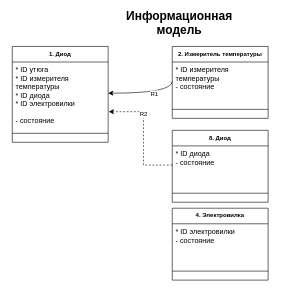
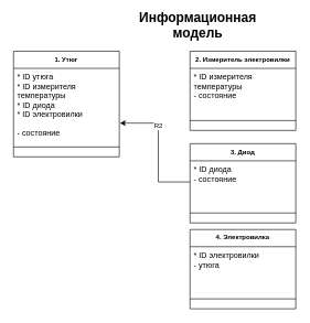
- <mxCell id="6" value="1. Диод" style="swimlane;fontStyle=1;align=center;verticalAlign=top;childLayout=stackLayout;horizontal=1;startSize=26;horizontalStack=0;resizeParent=1;resizeParentMax=0;resizeLast=0;collapsible=1;marginBottom=0;strokeWidth=1;fontSize=10;" parent="1" vertex="1"><mxGeometry x="20" y="70" width="160" height="160" as="geometry" /></mxCell>
+ <mxCell id="6" value="1. Утюг" style="swimlane;fontStyle=1;align=center;verticalAlign=top;childLayout=stackLayout;horizontal=1;startSize=26;horizontalStack=0;resizeParent=1;resizeParentMax=0;resizeLast=0;collapsible=1;marginBottom=0;strokeWidth=1;fontSize=10;" parent="1" vertex="1"><mxGeometry x="20" y="70" width="160" height="160" as="geometry" /></mxCell>
- <mxCell id="9" value="2. Измеритель температуры" style="swimlane;fontStyle=1;align=center;verticalAlign=top;childLayout=stackLayout;horizontal=1;startSize=26;horizontalStack=0;resizeParent=1;resizeParentMax=0;resizeLast=0;collapsible=1;marginBottom=0;strokeWidth=1;fontSize=10;" parent="1" vertex="1"><mxGeometry x="287" y="70" width="160" height="120" as="geometry" /></mxCell>
+ <mxCell id="9" value="2. Измеритель электровилки" style="swimlane;fontStyle=1;align=center;verticalAlign=top;childLayout=stackLayout;horizontal=1;startSize=26;horizontalStack=0;resizeParent=1;resizeParentMax=0;resizeLast=0;collapsible=1;marginBottom=0;strokeWidth=1;fontSize=10;" parent="1" vertex="1"><mxGeometry x="287" y="70" width="160" height="120" as="geometry" /></mxCell>
- <mxCell id="2" style="edgeStyle=orthogonalEdgeStyle;curved=1;rounded=0;orthogonalLoop=1;jettySize=auto;html=1;exitX=0;exitY=0.5;exitDx=0;exitDy=0;entryX=1;entryY=0.5;entryDx=0;entryDy=0;fontSize=10;" parent="1" source="10" target="7" edge="1"><mxGeometry relative="1" as="geometry"><Array as="points"><mxPoint x="287" y="148" /></Array></mxGeometry></mxCell>
- <mxCell id="3" value="R1" style="edgeLabel;html=1;align=center;verticalAlign=middle;resizable=0;points=[];fontSize=10;" parent="2" vertex="1" connectable="0"><mxGeometry x="-0.204" relative="1" as="geometry"><mxPoint as="offset" /></mxGeometry></mxCell>
- <mxCell id="12" value="8. Диод" style="swimlane;fontStyle=1;align=center;verticalAlign=top;childLayout=stackLayout;horizontal=1;startSize=26;horizontalStack=0;resizeParent=1;resizeParentMax=0;resizeLast=0;collapsible=1;marginBottom=0;strokeWidth=1;fontSize=10;" parent="1" vertex="1"><mxGeometry x="287" y="210" width="160" height="120" as="geometry" /></mxCell>
+ <mxCell id="12" value="3. Диод" style="swimlane;fontStyle=1;align=center;verticalAlign=top;childLayout=stackLayout;horizontal=1;startSize=26;horizontalStack=0;resizeParent=1;resizeParentMax=0;resizeLast=0;collapsible=1;marginBottom=0;strokeWidth=1;fontSize=10;" parent="1" vertex="1"><mxGeometry x="287" y="210" width="160" height="120" as="geometry" /></mxCell>
- <mxCell id="4" style="edgeStyle=orthogonalEdgeStyle;rounded=0;orthogonalLoop=1;jettySize=auto;html=1;exitX=0;exitY=0.5;exitDx=0;exitDy=0;entryX=1.006;entryY=0.797;entryDx=0;entryDy=0;entryPerimeter=0;fontSize=10;dashed=1;" parent="1" source="13" target="7" edge="1"><mxGeometry relative="1" as="geometry"><Array as="points"><mxPoint x="239" y="268" /><mxPoint x="239" y="179" /></Array></mxGeometry></mxCell>
+ <mxCell id="4" style="edgeStyle=orthogonalEdgeStyle;rounded=0;orthogonalLoop=1;jettySize=auto;html=1;exitX=0;exitY=0.5;exitDx=0;exitDy=0;entryX=1.006;entryY=0.797;entryDx=0;entryDy=0;entryPerimeter=0;fontSize=10;" parent="1" source="13" target="7" edge="1"><mxGeometry relative="1" as="geometry"><Array as="points"><mxPoint x="239" y="268" /><mxPoint x="239" y="179" /></Array></mxGeometry></mxCell>
- <mxCell id="17" value="* ID электровилки&#10;- состояние" style="text;strokeColor=none;fillColor=none;align=left;verticalAlign=top;spacingLeft=4;spacingRight=4;overflow=hidden;rotatable=0;points=[[0,0.5],[1,0.5]];portConstraint=eastwest;" parent="16" vertex="1"><mxGeometry y="26" width="160" height="64" as="geometry" /></mxCell>
+ <mxCell id="17" value="* ID электровилки&#10;- утюга" style="text;strokeColor=none;fillColor=none;align=left;verticalAlign=top;spacingLeft=4;spacingRight=4;overflow=hidden;rotatable=0;points=[[0,0.5],[1,0.5]];portConstraint=eastwest;" parent="16" vertex="1"><mxGeometry y="26" width="160" height="64" as="geometry" /></mxCell>
